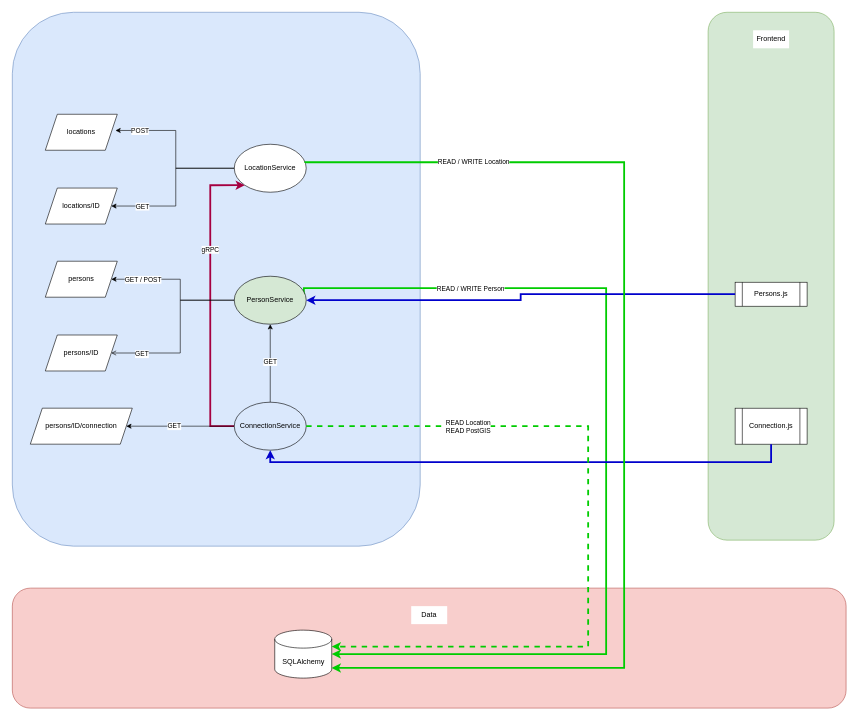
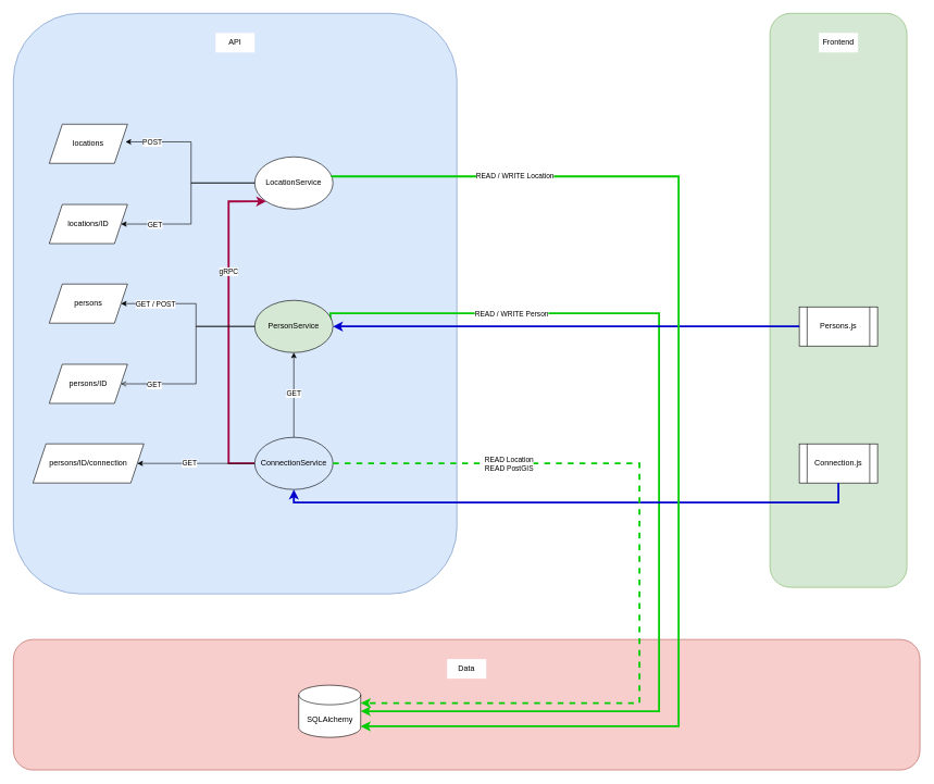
+ <mxCell id="8" value="API" style="text;html=1;align=center;verticalAlign=middle;whiteSpace=wrap;rounded=0;fillColor=default;" parent="6" vertex="1"><mxGeometry x="310" y="30" width="60" height="30" as="geometry" /></mxCell>
- <mxCell id="37" value="Persons.js" style="shape=process;whiteSpace=wrap;html=1;backgroundOutline=1;" parent="33" vertex="1"><mxGeometry x="45" y="450" width="120" height="40" as="geometry" /></mxCell>
+ <mxCell id="37" value="Persons.js" style="shape=process;whiteSpace=wrap;html=1;backgroundOutline=1;" parent="33" vertex="1"><mxGeometry x="45" y="450" width="120" height="60" as="geometry" /></mxCell>
